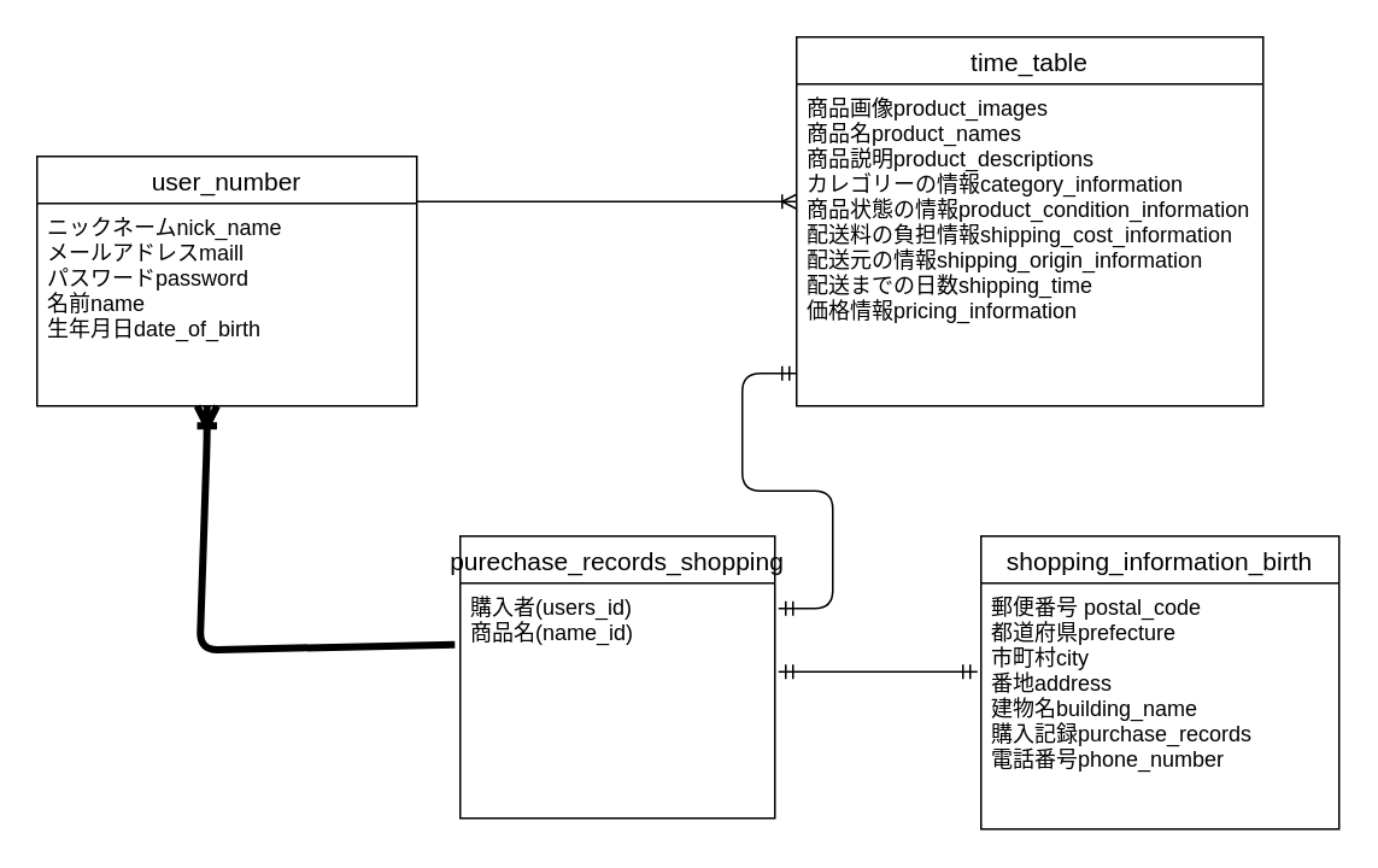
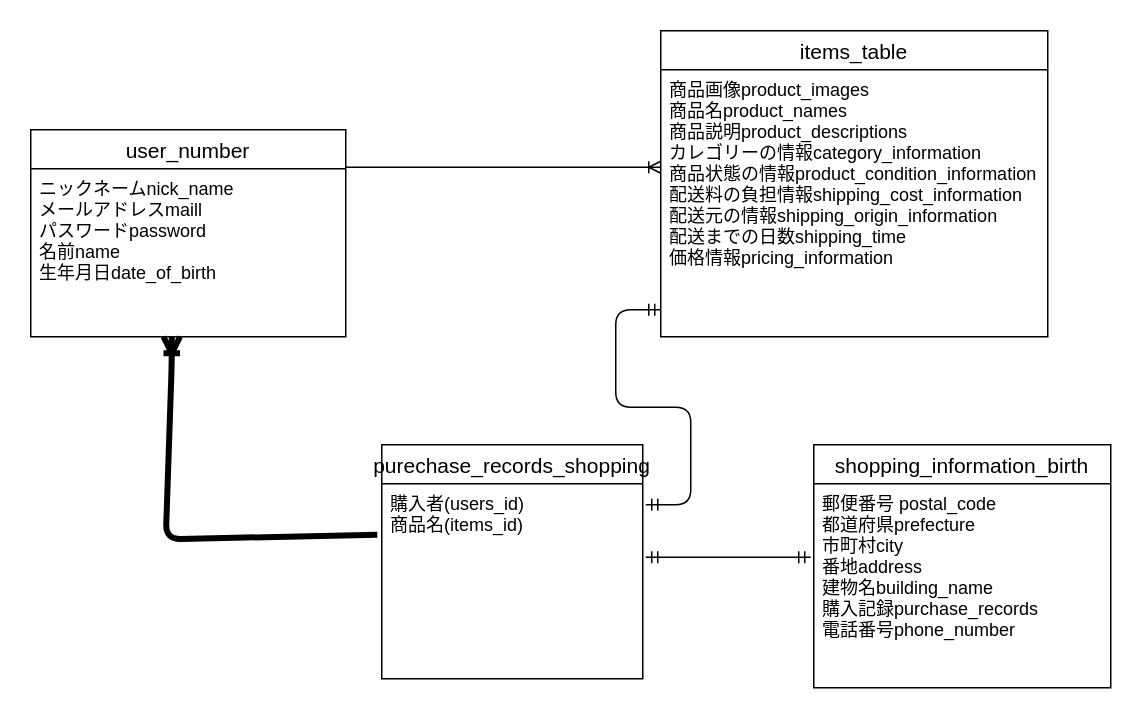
- <mxCell id="8" value="time_table" style="swimlane;fontStyle=0;childLayout=stackLayout;horizontal=1;startSize=26;horizontalStack=0;resizeParent=1;resizeParentMax=0;resizeLast=0;collapsible=1;marginBottom=0;align=center;fontSize=14;" vertex="1" parent="1"><mxGeometry x="440" y="20" width="258" height="204" as="geometry" /></mxCell>
+ <mxCell id="8" value="items_table" style="swimlane;fontStyle=0;childLayout=stackLayout;horizontal=1;startSize=26;horizontalStack=0;resizeParent=1;resizeParentMax=0;resizeLast=0;collapsible=1;marginBottom=0;align=center;fontSize=14;" vertex="1" parent="1"><mxGeometry x="440" y="20" width="258" height="204" as="geometry" /></mxCell>
- <mxCell id="11" value="購入者(users_id)&#10;商品名(name_id)&#10;" style="text;strokeColor=none;fillColor=none;spacingLeft=4;spacingRight=4;overflow=hidden;rotatable=0;points=[[0,0.5],[1,0.5]];portConstraint=eastwest;fontSize=12;" vertex="1" parent="10"><mxGeometry y="26" width="174" height="130" as="geometry" /></mxCell>
+ <mxCell id="11" value="購入者(users_id)&#10;商品名(items_id)&#10;" style="text;strokeColor=none;fillColor=none;spacingLeft=4;spacingRight=4;overflow=hidden;rotatable=0;points=[[0,0.5],[1,0.5]];portConstraint=eastwest;fontSize=12;" vertex="1" parent="10"><mxGeometry y="26" width="174" height="130" as="geometry" /></mxCell>
